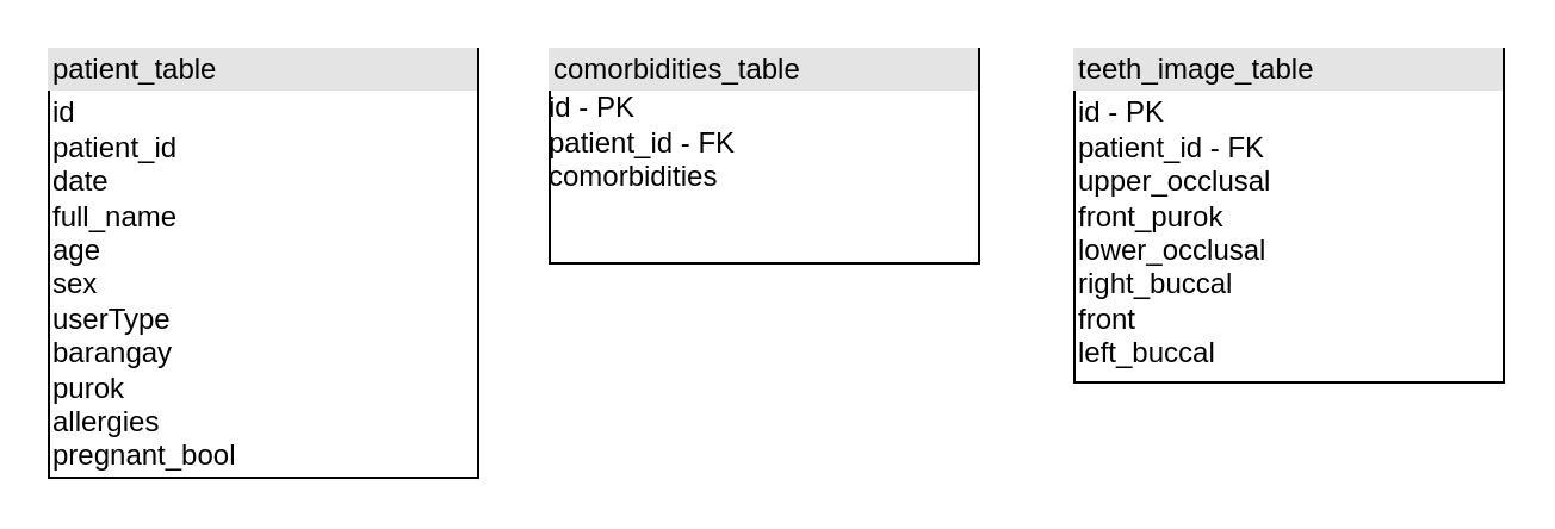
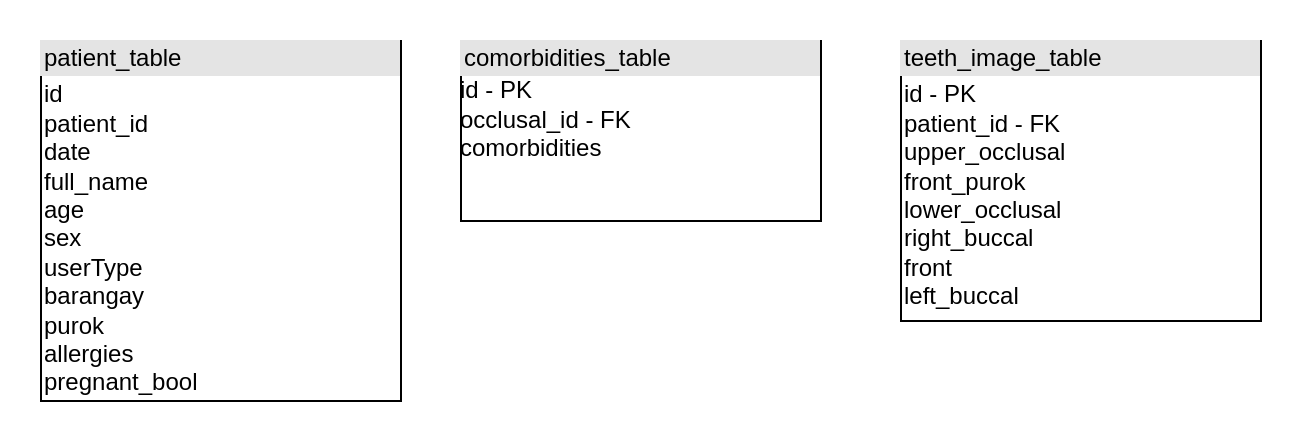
- <mxCell id="3" value="&lt;div style=&quot;box-sizing: border-box ; width: 100% ; background: #e4e4e4 ; padding: 2px&quot;&gt;comorbidities_table&lt;/div&gt;id - PK&lt;br&gt;patient_id - FK&lt;br&gt;comorbidities&lt;br&gt;" style="verticalAlign=top;align=left;overflow=fill;html=1;" vertex="1" parent="1"><mxGeometry x="230" y="20" width="180" height="90" as="geometry" /></mxCell>
+ <mxCell id="3" value="&lt;div style=&quot;box-sizing: border-box ; width: 100% ; background: #e4e4e4 ; padding: 2px&quot;&gt;comorbidities_table&lt;/div&gt;id - PK&lt;br&gt;occlusal_id - FK&lt;br&gt;comorbidities&lt;br&gt;" style="verticalAlign=top;align=left;overflow=fill;html=1;" vertex="1" parent="1"><mxGeometry x="230" y="20" width="180" height="90" as="geometry" /></mxCell>
